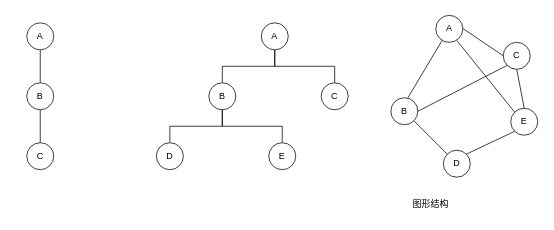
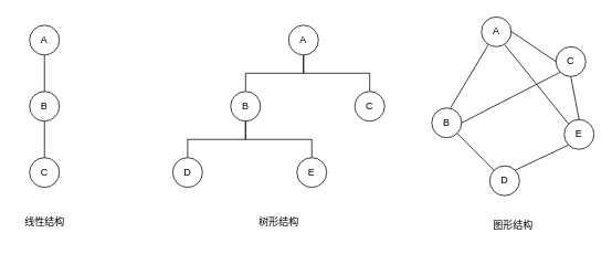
+ <mxCell id="28" value="线性结构" style="text;html=1;align=center;verticalAlign=middle;resizable=0;points=[];autosize=1;strokeColor=none;fillColor=none;" vertex="1" parent="1"><mxGeometry x="20" y="255" width="66" height="26" as="geometry" /></mxCell>
+ <mxCell id="29" value="树形结构" style="text;html=1;align=center;verticalAlign=middle;resizable=0;points=[];autosize=1;strokeColor=none;fillColor=none;" vertex="1" parent="1"><mxGeometry x="303" y="255" width="66" height="26" as="geometry" /></mxCell>
- <mxCell id="30" value="图形结构" style="text;html=1;align=center;verticalAlign=middle;resizable=0;points=[];autosize=1;strokeColor=none;fillColor=none;" vertex="1" parent="1"><mxGeometry x="541" y="259" width="66" height="26" as="geometry" /></mxCell>
+ <mxCell id="30" value="图形结构" style="text;html=1;align=center;verticalAlign=middle;resizable=0;points=[];autosize=1;strokeColor=none;fillColor=none;" vertex="1" parent="1"><mxGeometry x="586" y="259" width="66" height="26" as="geometry" /></mxCell>
